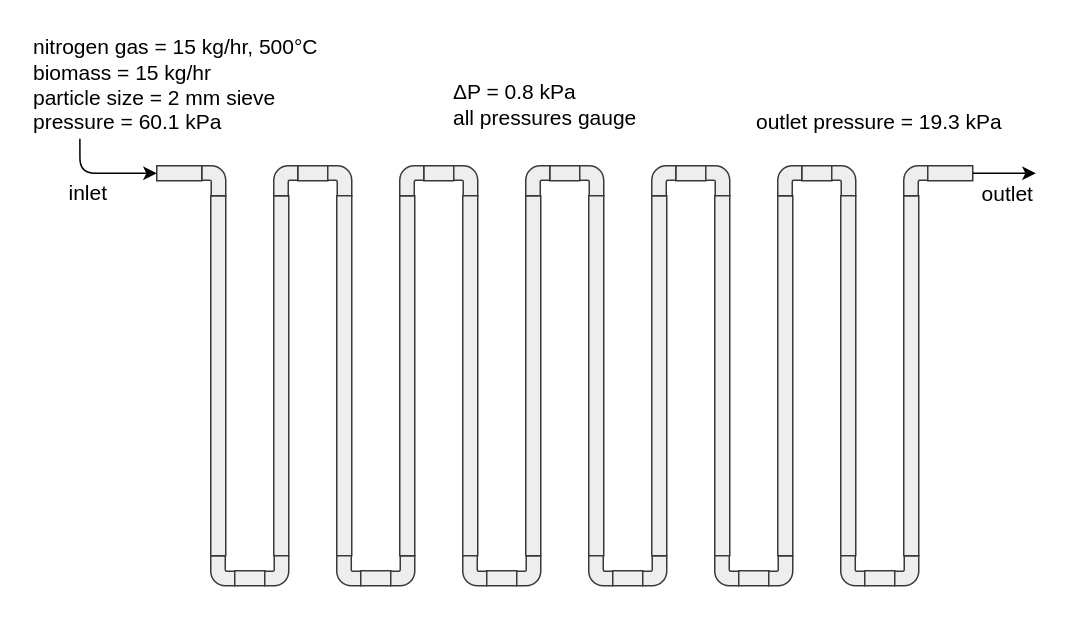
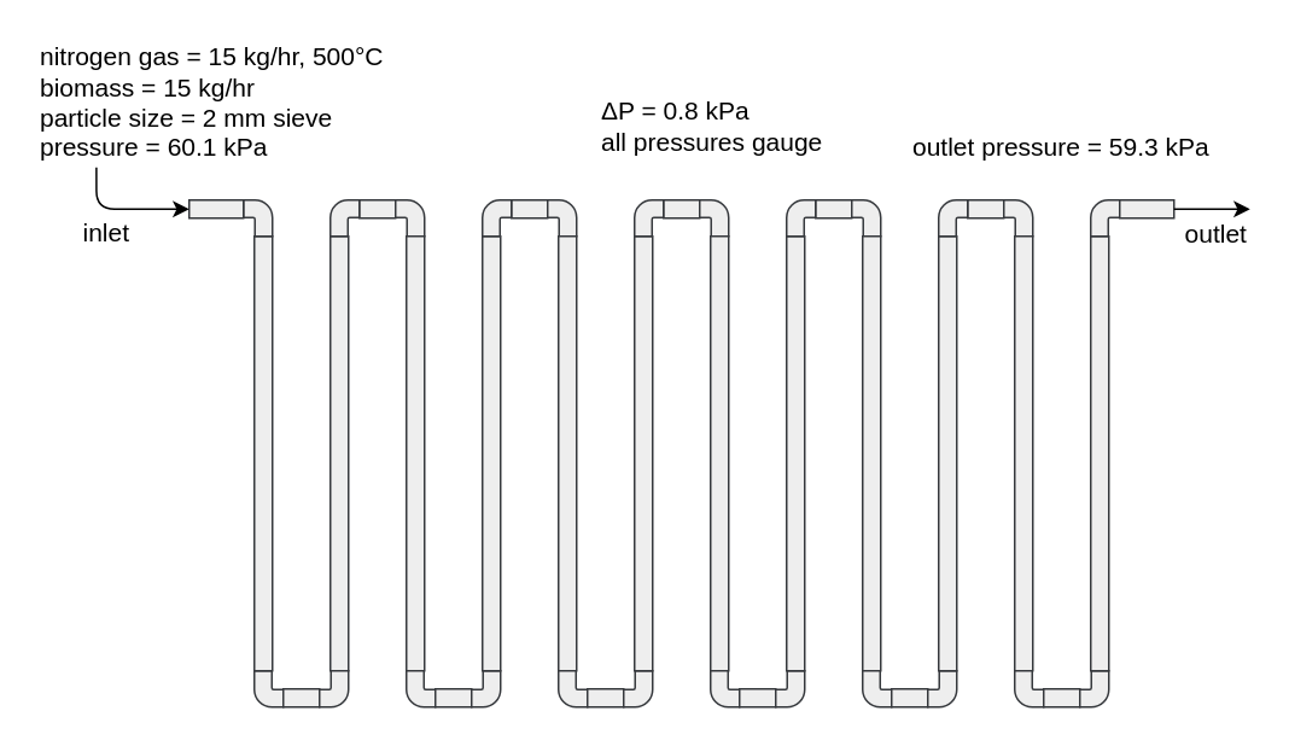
- <mxCell id="56" value="ΔP = 0.8 kPa&lt;br&gt;all pressures gauge&lt;br&gt;" style="text;html=1;resizable=0;points=[];autosize=1;align=left;verticalAlign=top;spacingTop=-4;fontSize=14;" parent="1" vertex="1"><mxGeometry x="300" y="50" width="140" height="40" as="geometry" /></mxCell>
+ <mxCell id="56" value="ΔP = 0.8 kPa&lt;br&gt;all pressures gauge&lt;br&gt;" style="text;html=1;resizable=0;points=[];autosize=1;align=left;verticalAlign=top;spacingTop=-4;fontSize=14;" parent="1" vertex="1"><mxGeometry x="330" y="50" width="140" height="40" as="geometry" /></mxCell>
- <mxCell id="57" value="outlet pressure = 19.3 kPa&lt;br&gt;" style="text;html=1;resizable=0;points=[];autosize=1;align=left;verticalAlign=top;spacingTop=-4;fontSize=14;" parent="1" vertex="1"><mxGeometry x="502" y="70" width="180" height="20" as="geometry" /></mxCell>
+ <mxCell id="57" value="outlet pressure = 59.3 kPa&lt;br&gt;" style="text;html=1;resizable=0;points=[];autosize=1;align=left;verticalAlign=top;spacingTop=-4;fontSize=14;" parent="1" vertex="1"><mxGeometry x="502" y="70" width="180" height="20" as="geometry" /></mxCell>
